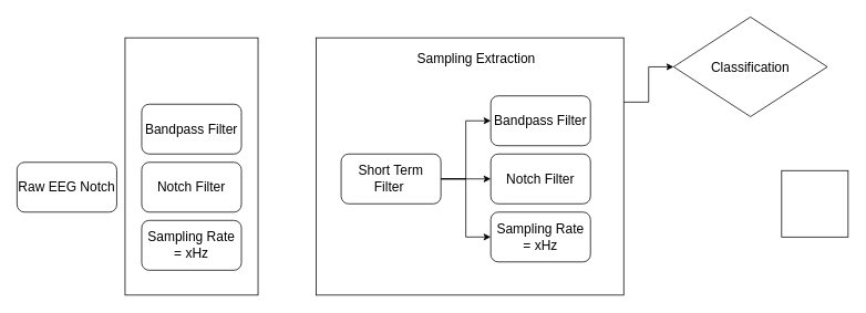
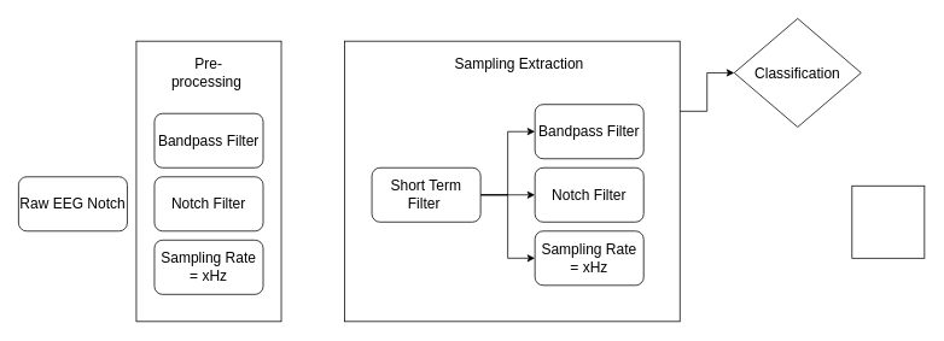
+ <mxCell id="7" value="Pre-processing&amp;nbsp;" style="text;html=1;strokeColor=none;fillColor=none;align=center;verticalAlign=middle;whiteSpace=wrap;rounded=0;glass=0;fontSize=16;" vertex="1" parent="1"><mxGeometry x="180" y="65" width="100" height="30" as="geometry" /></mxCell>
- <mxCell id="18" value="Classification" style="rhombus;whiteSpace=wrap;html=1;glass=0;fontSize=16;fillColor=none;" vertex="1" parent="1"><mxGeometry x="810" y="20" width="185" height="120" as="geometry" /></mxCell>
+ <mxCell id="18" value="Classification" style="rhombus;whiteSpace=wrap;html=1;glass=0;fontSize=16;fillColor=none;" vertex="1" parent="1"><mxGeometry x="810" y="20" width="140" height="120" as="geometry" /></mxCell>
